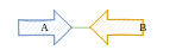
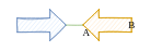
- <mxCell id="5" value="A" style="text;html=1;align=center;verticalAlign=middle;whiteSpace=wrap;rounded=0;fontFamily=CMU Sans Serif;" vertex="1" parent="1"><mxGeometry x="35" y="20" width="30" height="20" as="geometry" /></mxCell>
+ <mxCell id="5" value="A" style="text;html=1;align=center;verticalAlign=middle;whiteSpace=wrap;rounded=0;fontFamily=CMU Sans Serif;" vertex="1" parent="1"><mxGeometry x="90" y="30" width="30" height="20" as="geometry" /></mxCell>
